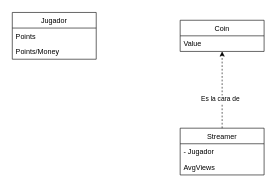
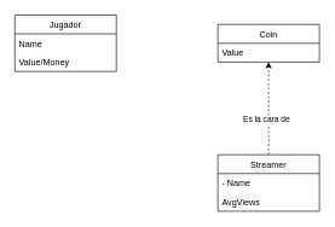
- <mxCell id="10" value="Points" style="text;strokeColor=none;fillColor=none;align=left;verticalAlign=top;spacingLeft=4;spacingRight=4;overflow=hidden;rotatable=0;points=[[0,0.5],[1,0.5]];portConstraint=eastwest;" vertex="1" parent="9"><mxGeometry y="26" width="140" height="26" as="geometry" /></mxCell>
+ <mxCell id="10" value="Name" style="text;strokeColor=none;fillColor=none;align=left;verticalAlign=top;spacingLeft=4;spacingRight=4;overflow=hidden;rotatable=0;points=[[0,0.5],[1,0.5]];portConstraint=eastwest;" vertex="1" parent="9"><mxGeometry y="26" width="140" height="26" as="geometry" /></mxCell>
- <mxCell id="11" value="Points/Money" style="text;strokeColor=none;fillColor=none;align=left;verticalAlign=top;spacingLeft=4;spacingRight=4;overflow=hidden;rotatable=0;points=[[0,0.5],[1,0.5]];portConstraint=eastwest;" vertex="1" parent="9"><mxGeometry y="52" width="140" height="26" as="geometry" /></mxCell>
+ <mxCell id="11" value="Value/Money" style="text;strokeColor=none;fillColor=none;align=left;verticalAlign=top;spacingLeft=4;spacingRight=4;overflow=hidden;rotatable=0;points=[[0,0.5],[1,0.5]];portConstraint=eastwest;" vertex="1" parent="9"><mxGeometry y="52" width="140" height="26" as="geometry" /></mxCell>
- <mxCell id="5" value="- Jugador&#10;" style="text;strokeColor=none;fillColor=none;align=left;verticalAlign=top;spacingLeft=4;spacingRight=4;overflow=hidden;rotatable=0;points=[[0,0.5],[1,0.5]];portConstraint=eastwest;" vertex="1" parent="4"><mxGeometry y="26" width="140" height="26" as="geometry" /></mxCell>
+ <mxCell id="5" value="- Name&#10;" style="text;strokeColor=none;fillColor=none;align=left;verticalAlign=top;spacingLeft=4;spacingRight=4;overflow=hidden;rotatable=0;points=[[0,0.5],[1,0.5]];portConstraint=eastwest;" vertex="1" parent="4"><mxGeometry y="26" width="140" height="26" as="geometry" /></mxCell>
